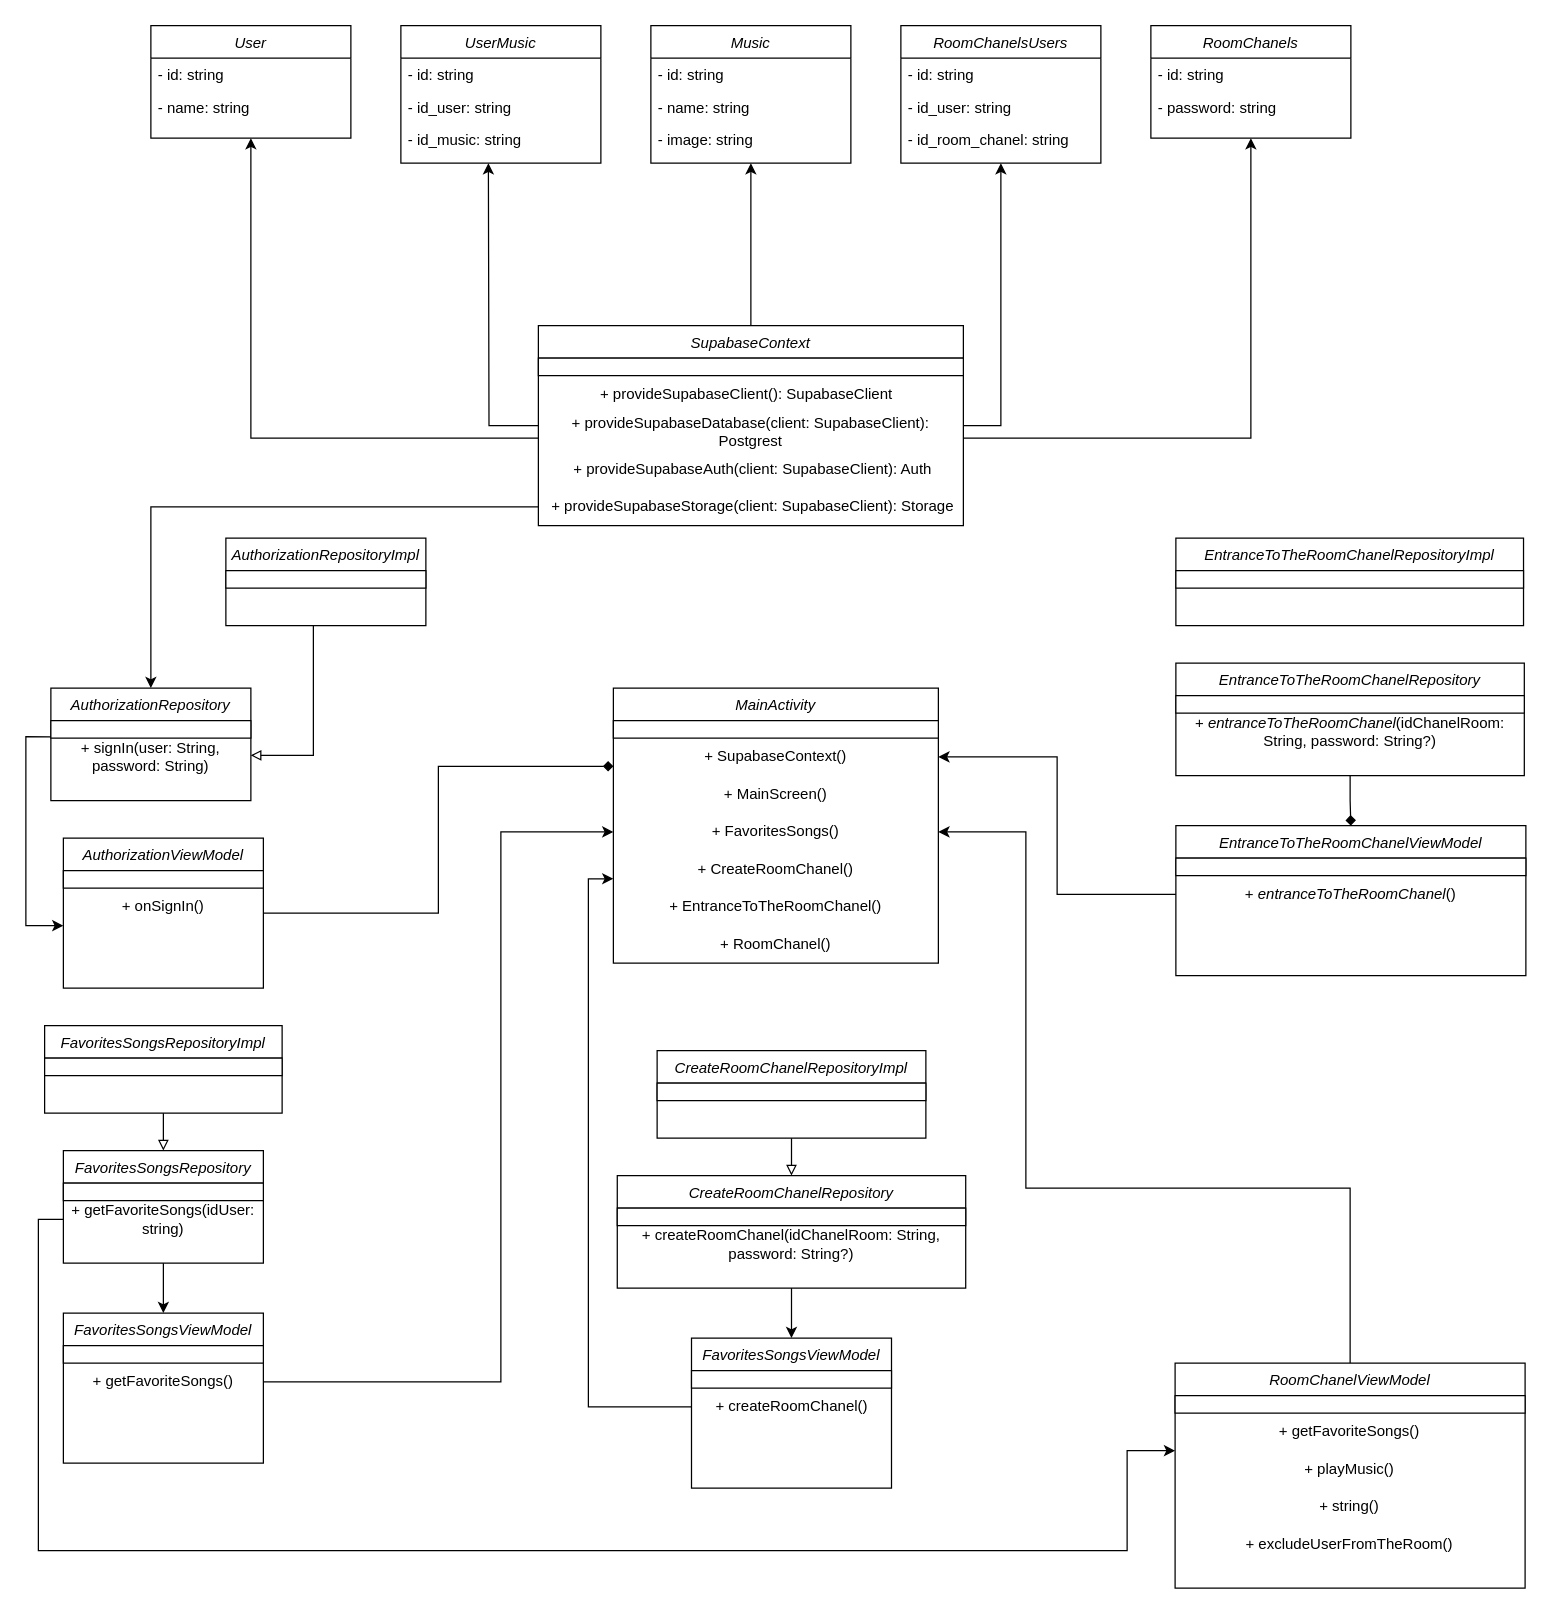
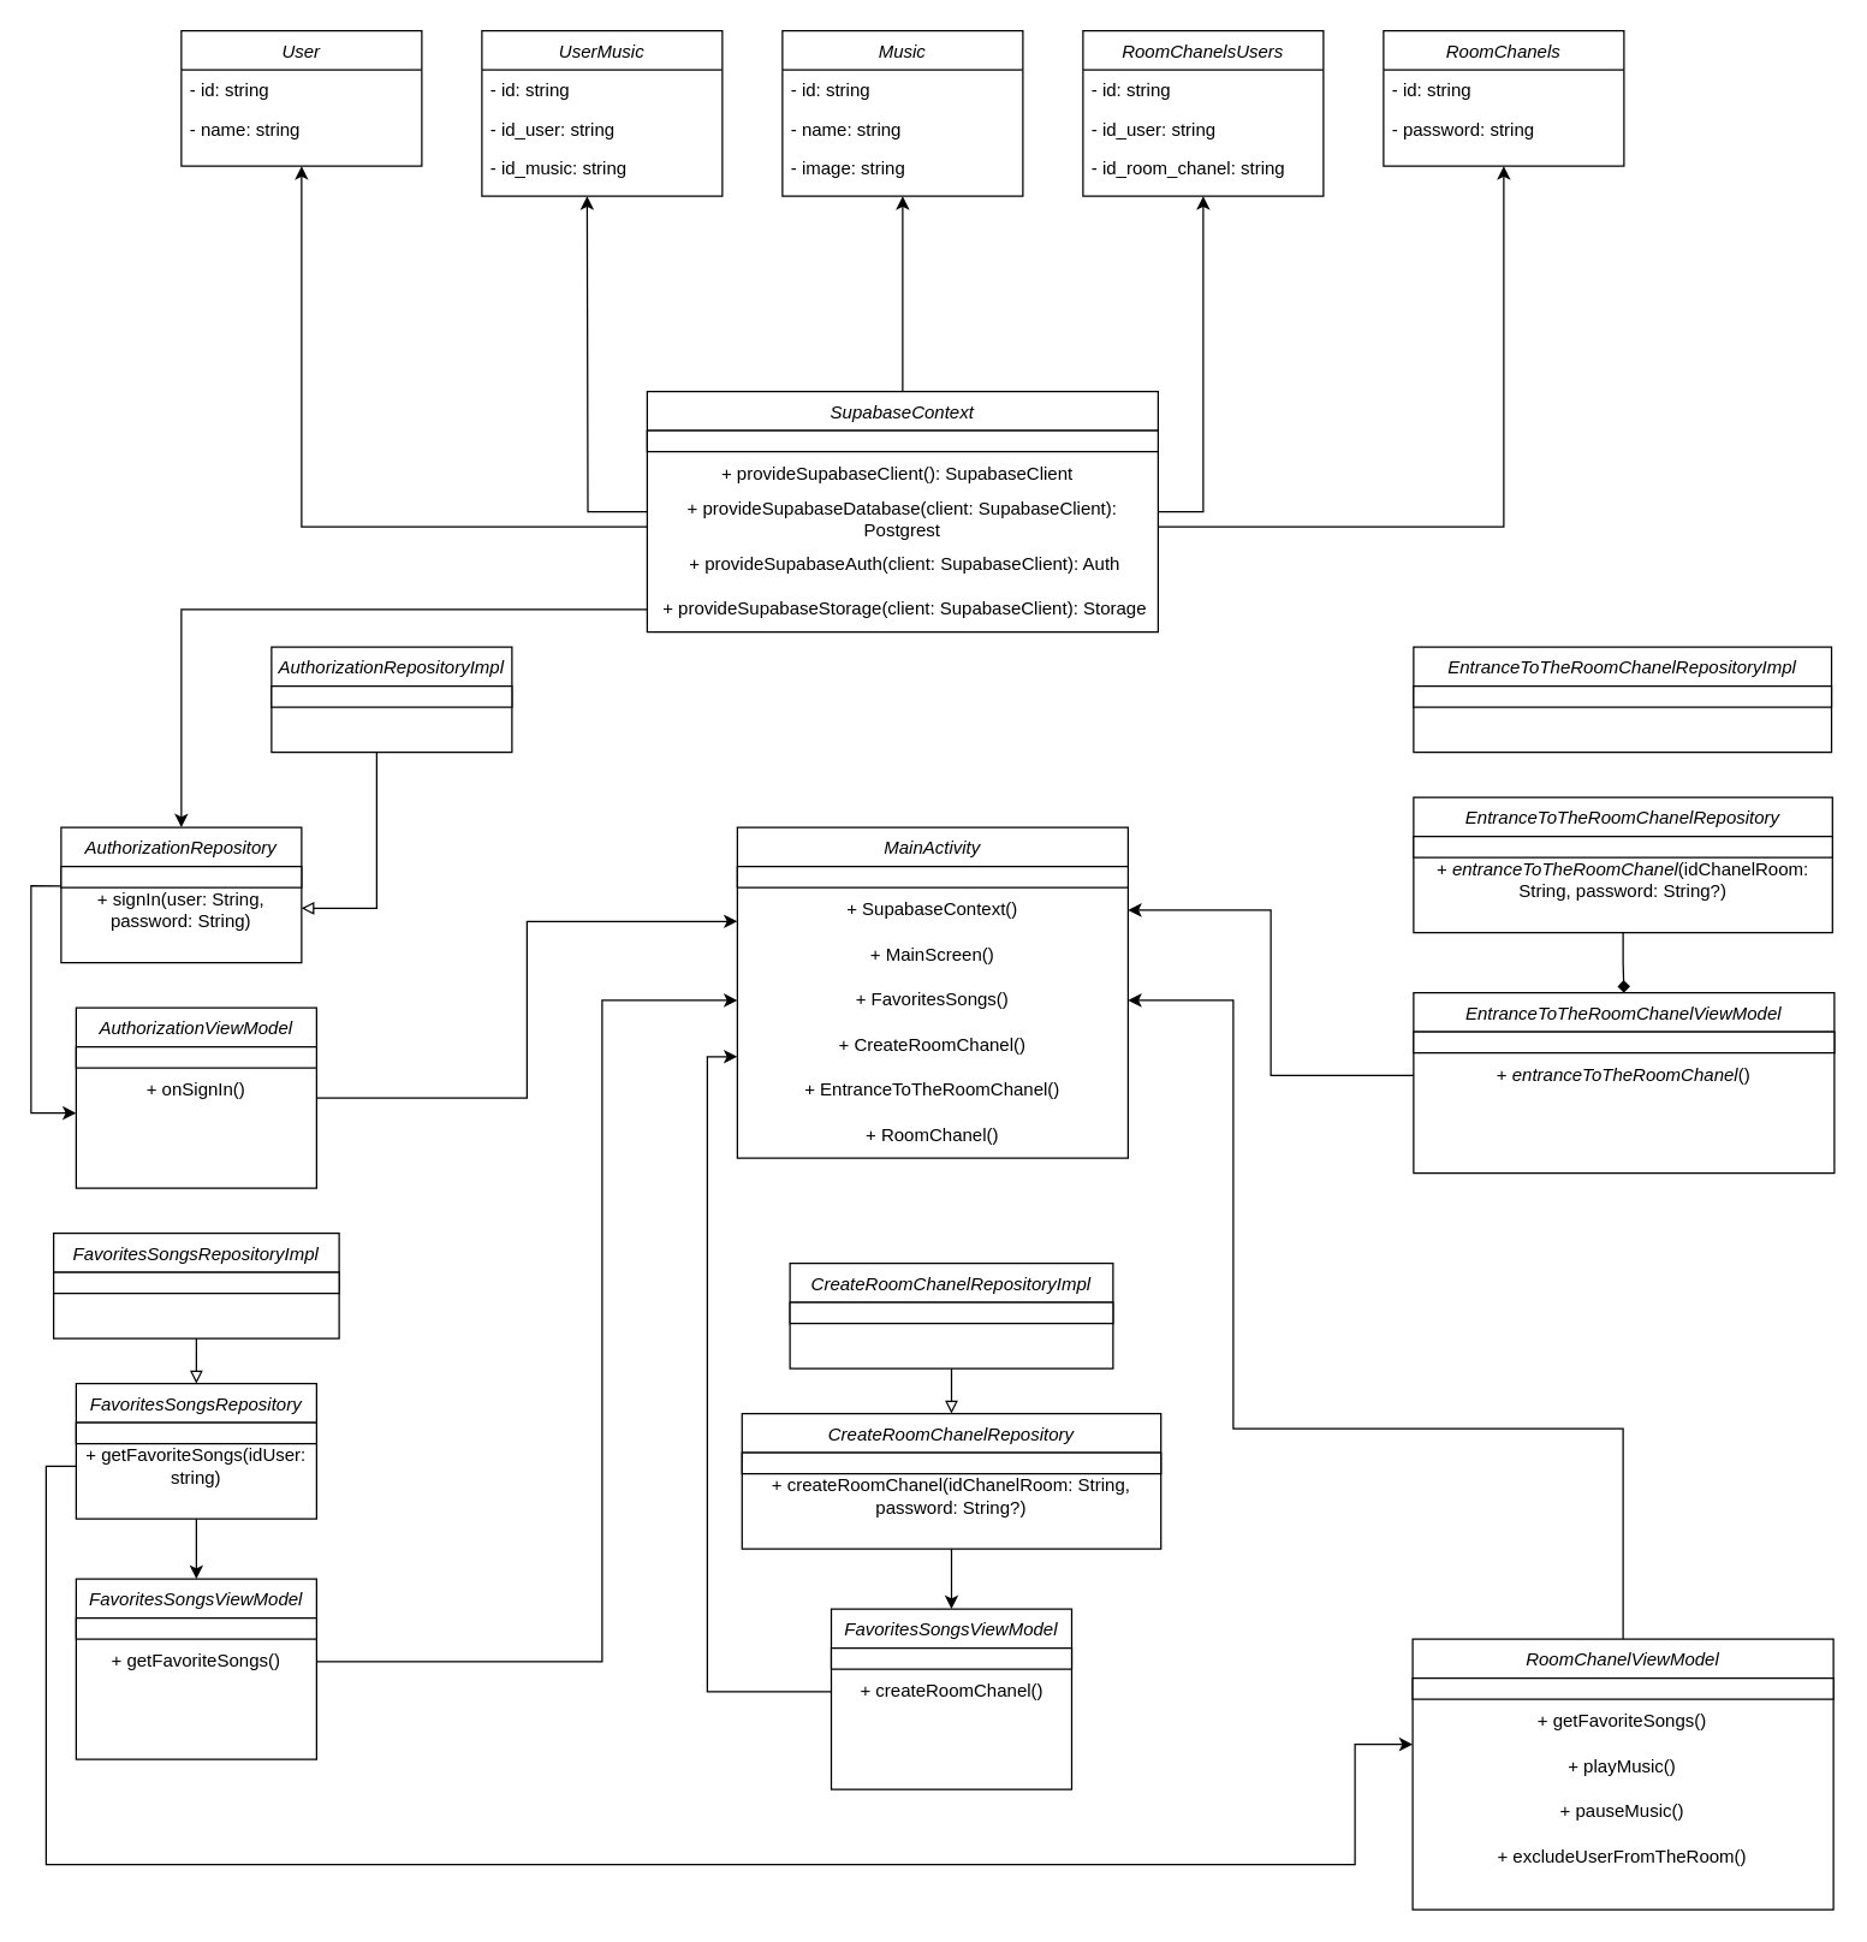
- <mxCell id="39" style="edgeStyle=orthogonalEdgeStyle;rounded=0;orthogonalLoop=1;jettySize=auto;html=1;entryX=0;entryY=0.75;entryDx=0;entryDy=0;endArrow=diamond;" edge="1" parent="1" source="40" target="33"><mxGeometry relative="1" as="geometry" /></mxCell>
+ <mxCell id="39" style="edgeStyle=orthogonalEdgeStyle;rounded=0;orthogonalLoop=1;jettySize=auto;html=1;entryX=0;entryY=0.75;entryDx=0;entryDy=0;" edge="1" parent="1" source="40" target="33"><mxGeometry relative="1" as="geometry" /></mxCell>
- <mxCell id="88" value="+ string()" style="text;html=1;align=center;verticalAlign=middle;whiteSpace=wrap;rounded=0;" vertex="1" parent="84"><mxGeometry y="100" width="280" height="30" as="geometry" /></mxCell>
+ <mxCell id="88" value="+ pauseMusic()" style="text;html=1;align=center;verticalAlign=middle;whiteSpace=wrap;rounded=0;" vertex="1" parent="84"><mxGeometry y="100" width="280" height="30" as="geometry" /></mxCell>
